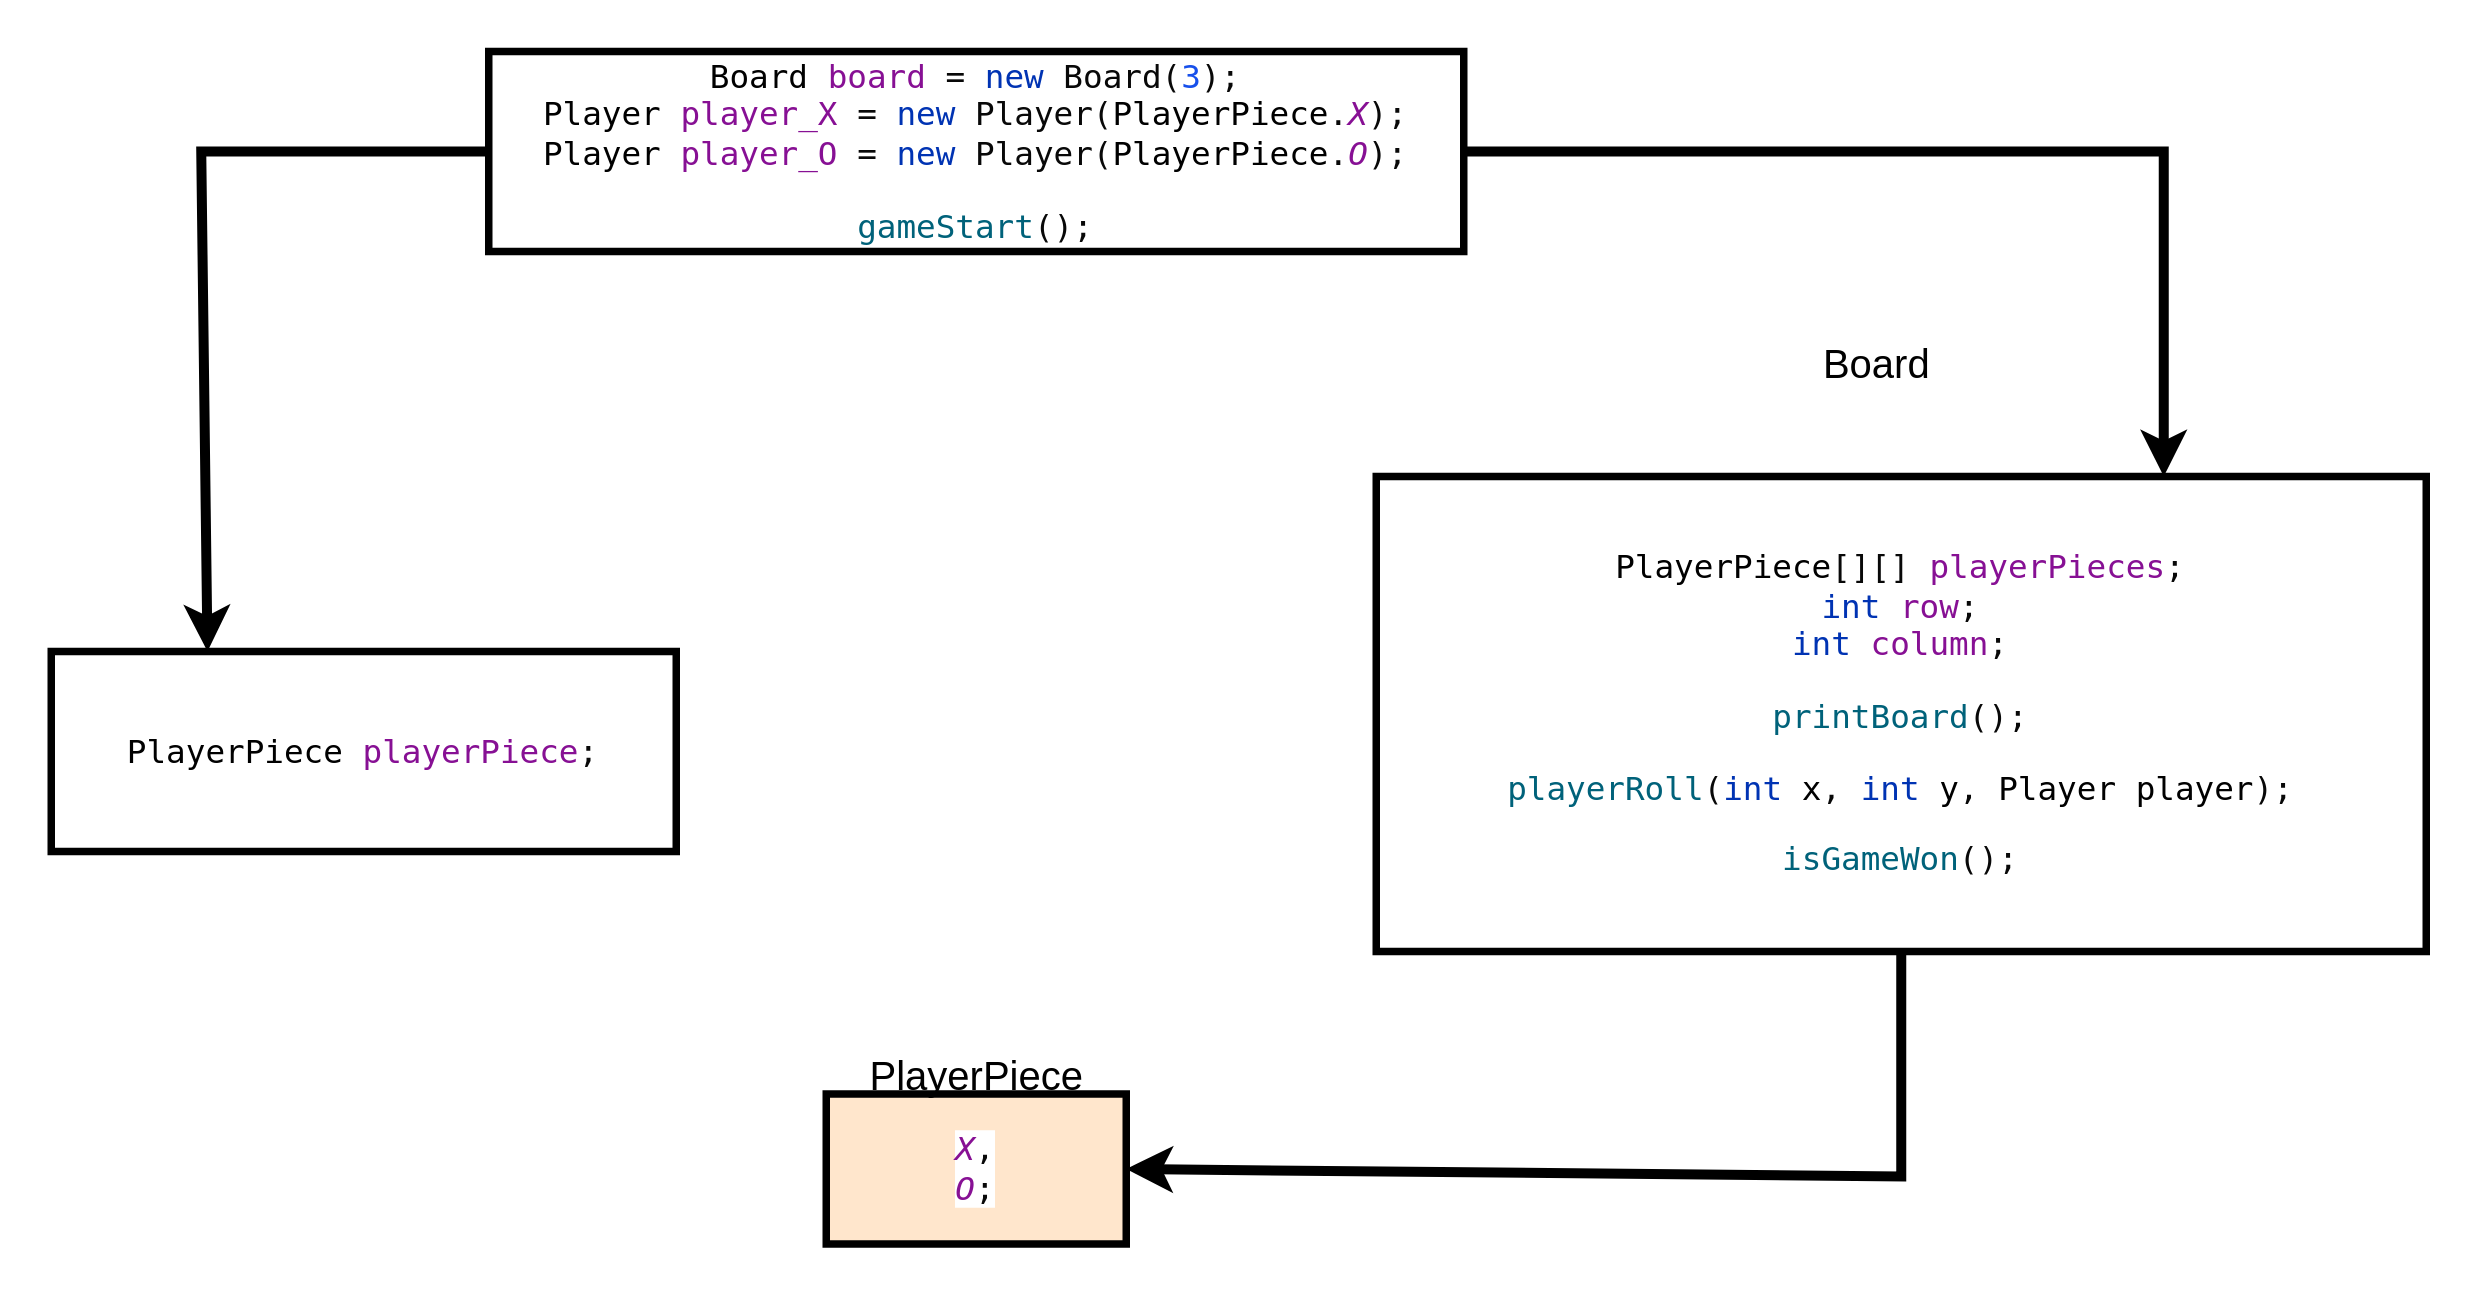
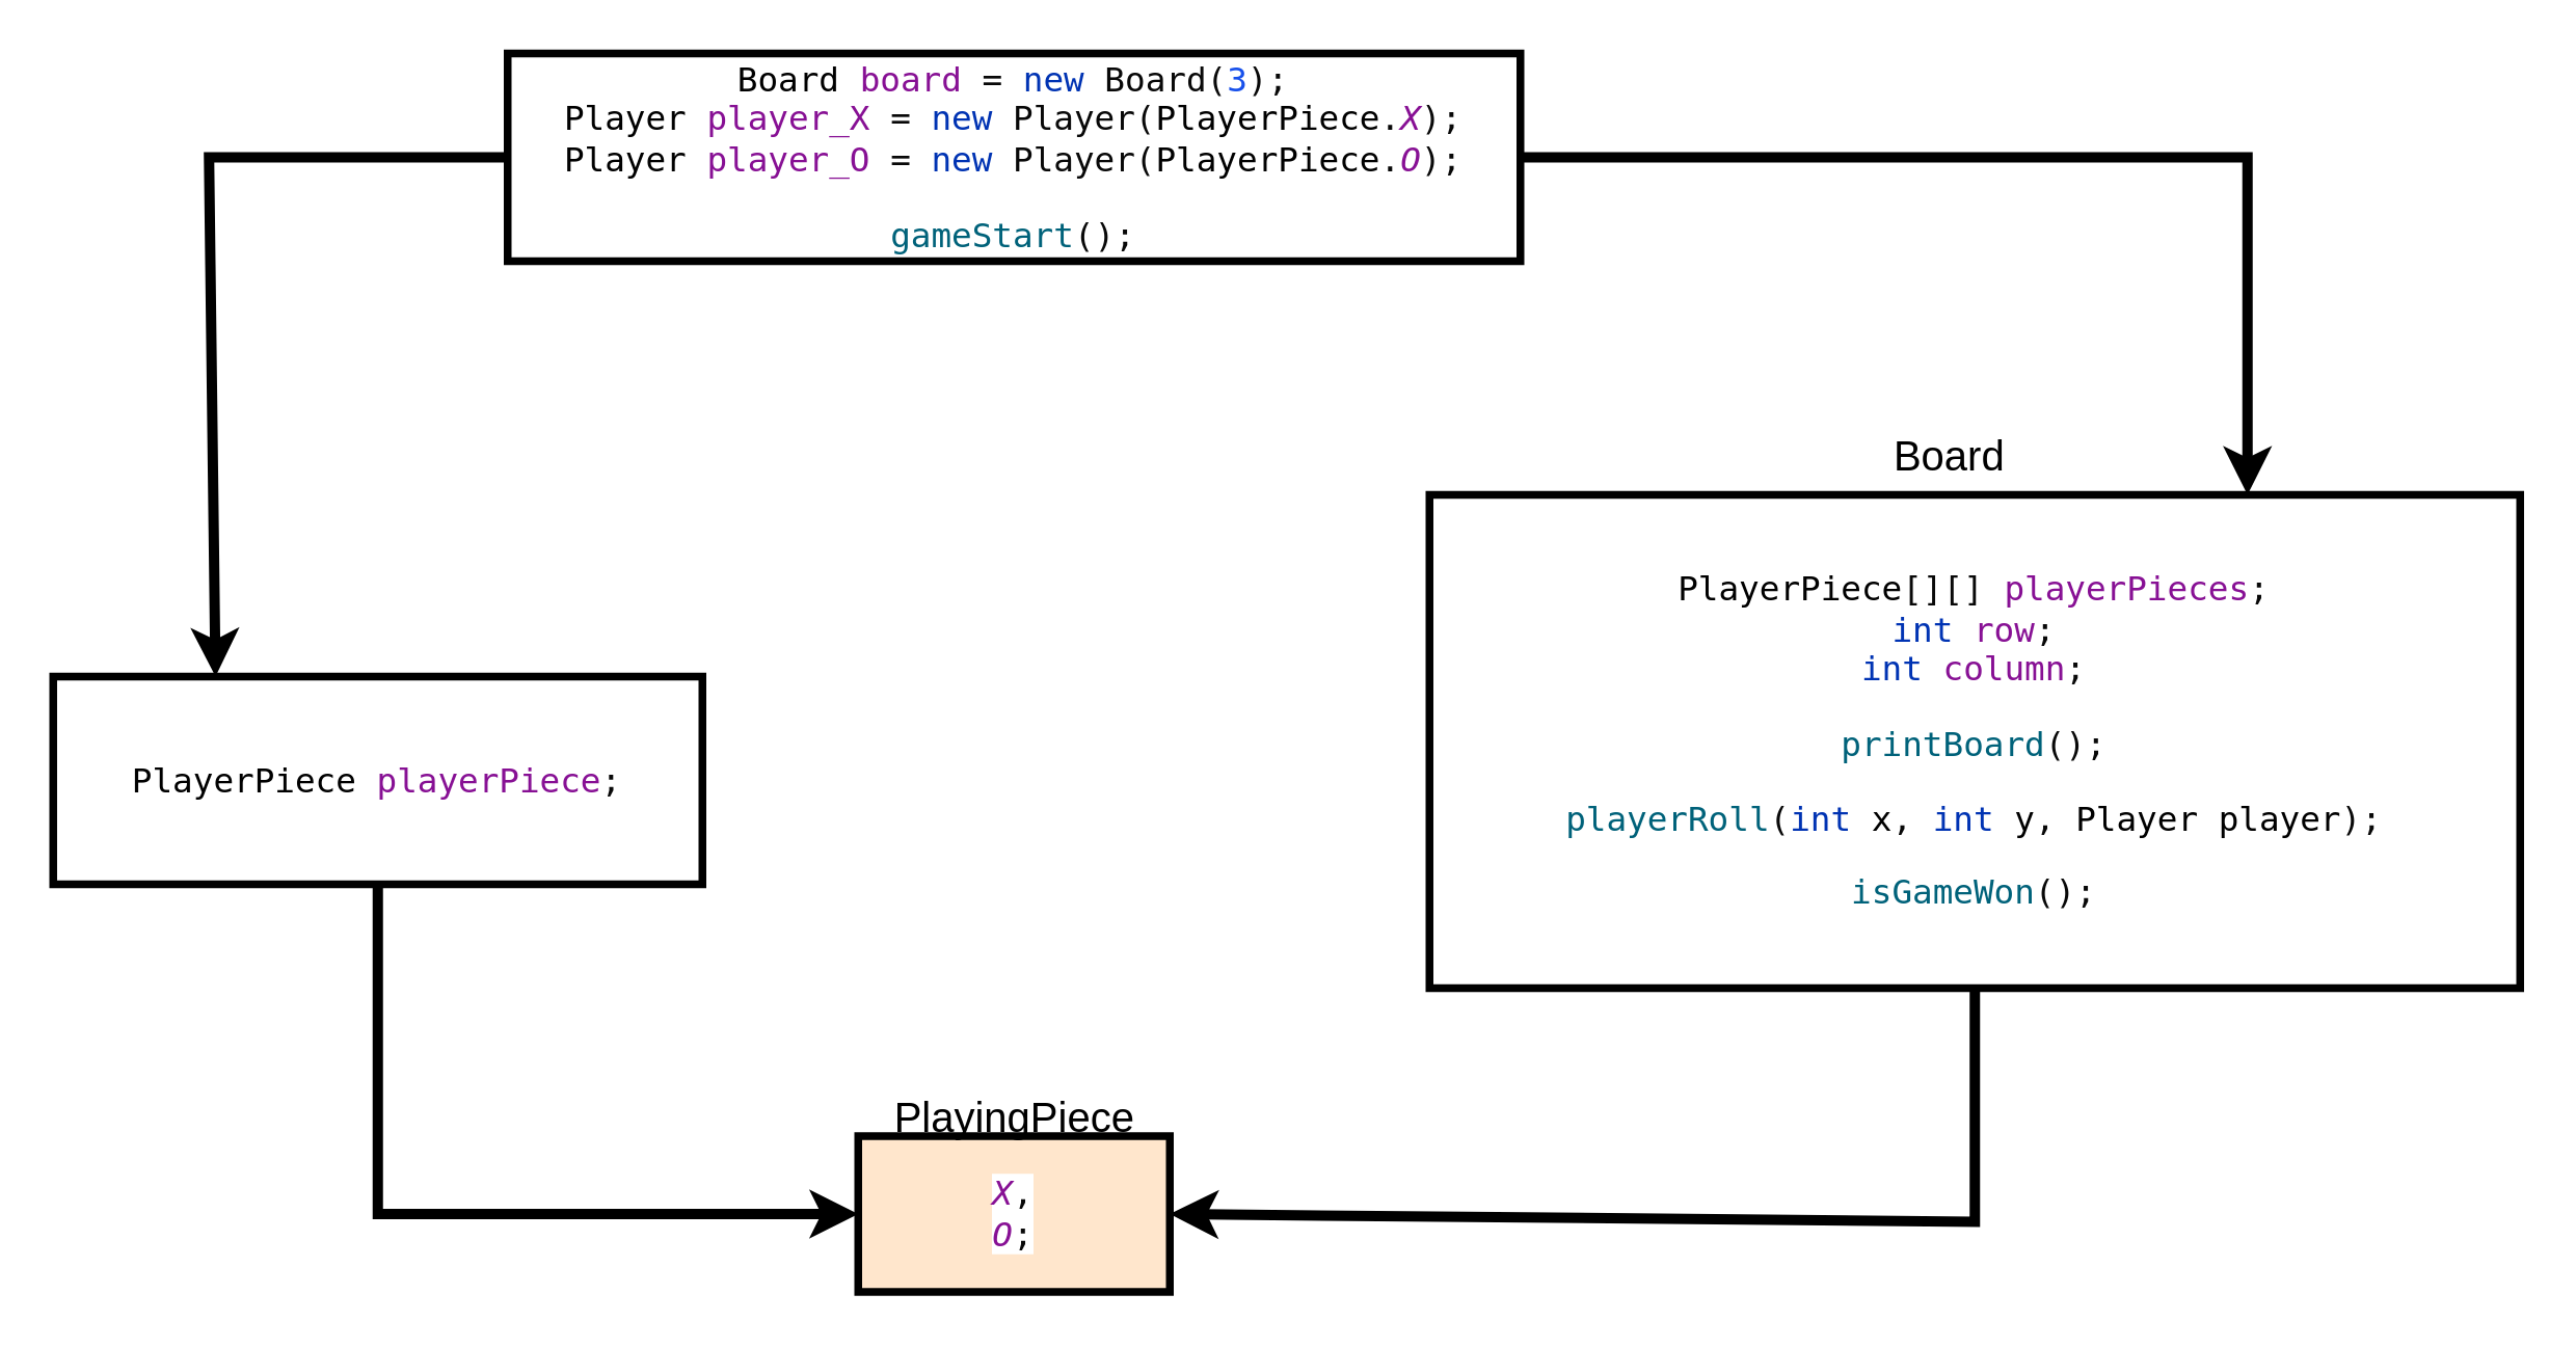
- <mxCell id="6" value="&lt;font style=&quot;font-size: 16px;&quot;&gt;Board&lt;/font&gt;" style="text;html=1;align=center;verticalAlign=middle;resizable=0;points=[];autosize=1;strokeColor=none;fillColor=none;" vertex="1" parent="1"><mxGeometry x="715" y="130" width="70" height="30" as="geometry" /></mxCell>
+ <mxCell id="6" value="&lt;font style=&quot;font-size: 16px;&quot;&gt;Board&lt;/font&gt;" style="text;html=1;align=center;verticalAlign=middle;resizable=0;points=[];autosize=1;strokeColor=none;fillColor=none;" vertex="1" parent="1"><mxGeometry x="715" y="160" width="70" height="30" as="geometry" /></mxCell>
- <mxCell id="5" value="&lt;span style=&quot;text-wrap: wrap;&quot;&gt;&lt;font style=&quot;font-size: 16px;&quot;&gt;PlayerPiece&lt;/font&gt;&lt;/span&gt;" style="text;html=1;align=center;verticalAlign=middle;resizable=0;points=[];autosize=1;strokeColor=none;fillColor=none;" vertex="1" parent="1"><mxGeometry x="330" y="415" width="120" height="30" as="geometry" /></mxCell>
+ <mxCell id="5" value="&lt;span style=&quot;text-wrap: wrap;&quot;&gt;&lt;font style=&quot;font-size: 16px;&quot;&gt;PlayingPiece&lt;/font&gt;&lt;/span&gt;" style="text;html=1;align=center;verticalAlign=middle;resizable=0;points=[];autosize=1;strokeColor=none;fillColor=none;" vertex="1" parent="1"><mxGeometry x="330" y="415" width="120" height="30" as="geometry" /></mxCell>
+ <mxCell id="8" value="" style="endArrow=classic;html=1;rounded=0;exitX=0.5;exitY=1;exitDx=0;exitDy=0;entryX=0;entryY=0.5;entryDx=0;entryDy=0;strokeWidth=4;" edge="1" parent="1" source="2" target="4"><mxGeometry width="50" height="50" relative="1" as="geometry"><mxPoint x="280" y="180" as="sourcePoint" /><mxPoint x="330" y="130" as="targetPoint" /><Array as="points"><mxPoint x="145" y="467" /></Array></mxGeometry></mxCell>
